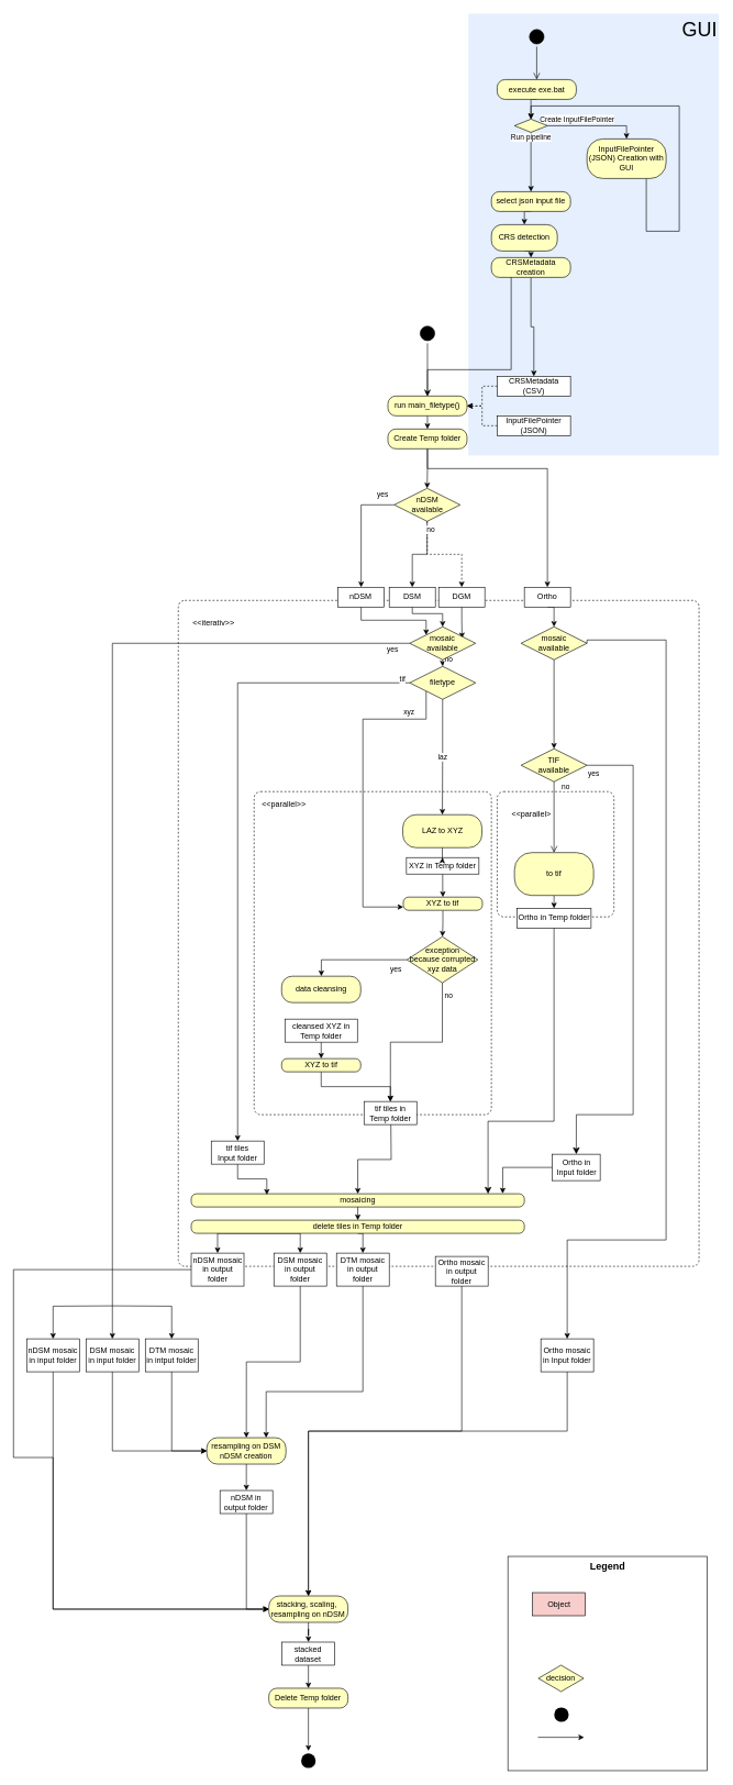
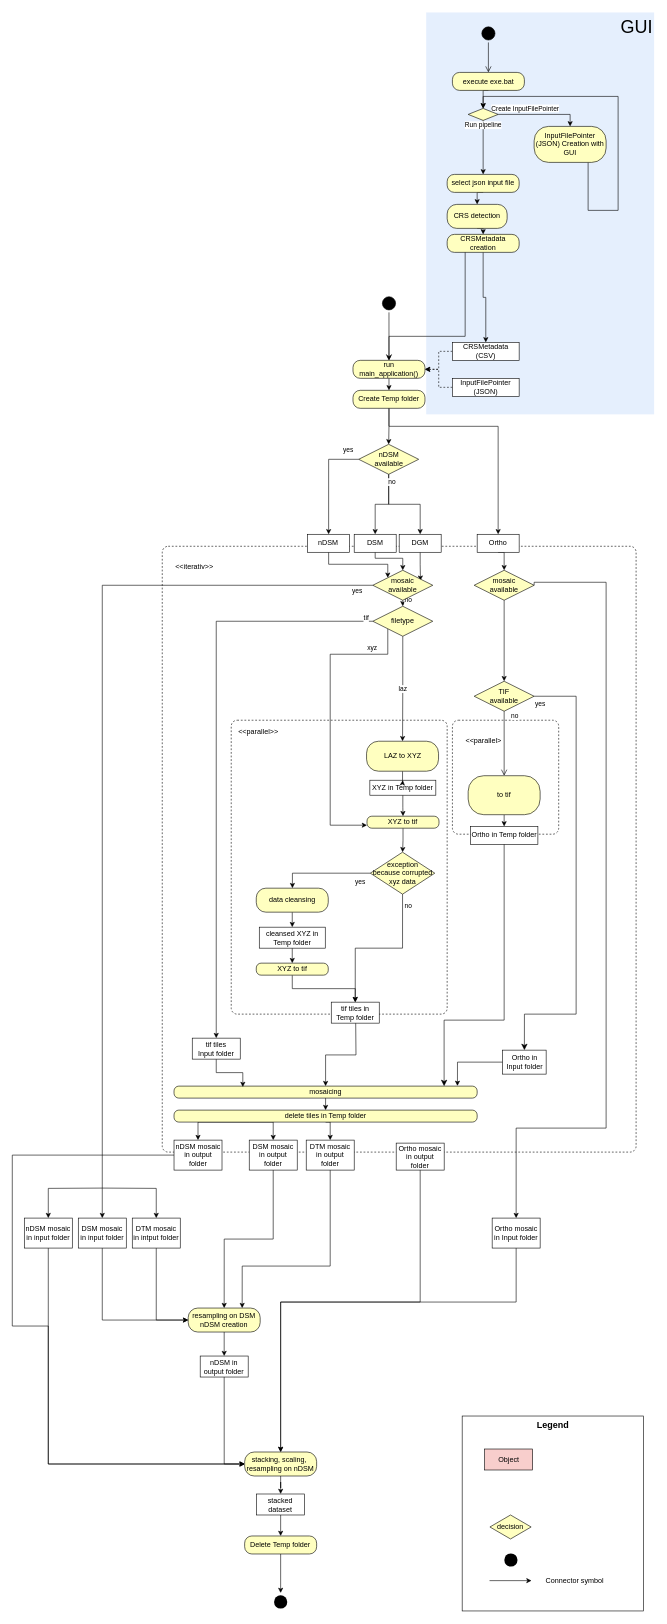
- <mxCell id="92" value="run main_filetype()" style="rounded=1;whiteSpace=wrap;html=1;arcSize=40;fontColor=#000000;fillColor=#ffffc0;strokeColor=#000000;" parent="1" vertex="1"><mxGeometry x="588" y="600" width="120" height="30" as="geometry" /></mxCell>
+ <mxCell id="92" value="run main_application()" style="rounded=1;whiteSpace=wrap;html=1;arcSize=40;fontColor=#000000;fillColor=#ffffc0;strokeColor=#000000;" parent="1" vertex="1"><mxGeometry x="588" y="600" width="120" height="30" as="geometry" /></mxCell>
- <mxCell id="62" style="edgeStyle=orthogonalEdgeStyle;rounded=0;orthogonalLoop=1;jettySize=auto;html=1;exitX=0.5;exitY=1;exitDx=0;exitDy=0;entryX=0.5;entryY=0;entryDx=0;entryDy=0;strokeColor=#000000;dashed=1;" parent="1" source="65" target="13" edge="1"><mxGeometry relative="1" as="geometry" /></mxCell>
+ <mxCell id="62" style="edgeStyle=orthogonalEdgeStyle;rounded=0;orthogonalLoop=1;jettySize=auto;html=1;exitX=0.5;exitY=1;exitDx=0;exitDy=0;entryX=0.5;entryY=0;entryDx=0;entryDy=0;strokeColor=#000000;" parent="1" source="65" target="13" edge="1"><mxGeometry relative="1" as="geometry" /></mxCell>
+ <mxCell id="25" style="edgeStyle=orthogonalEdgeStyle;rounded=0;orthogonalLoop=1;jettySize=auto;html=1;exitX=0.5;exitY=1;exitDx=0;exitDy=0;entryX=0.5;entryY=0;entryDx=0;entryDy=0;strokeColor=#000000;" parent="1" source="26" target="55" edge="1"><mxGeometry relative="1" as="geometry" /></mxCell>
+ <mxCell id="122" value="Connector symbol" style="text;html=1;strokeColor=none;fillColor=none;align=center;verticalAlign=middle;whiteSpace=wrap;rounded=0;" vertex="1" parent="1"><mxGeometry x="902.5" y="2620" width="110" height="30" as="geometry" /></mxCell>
